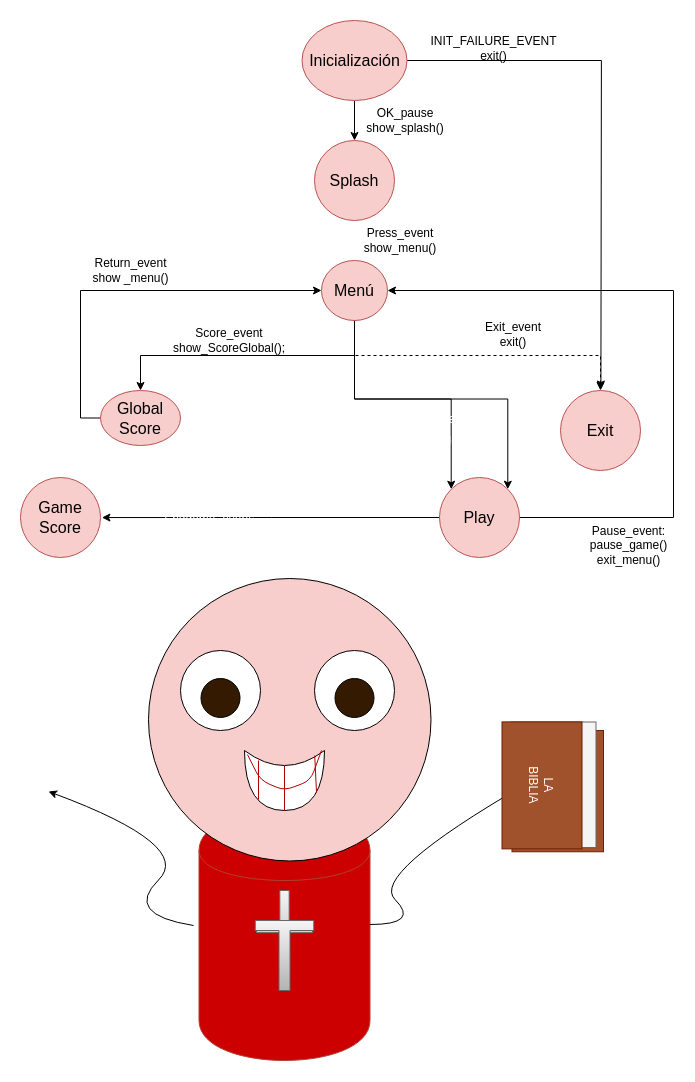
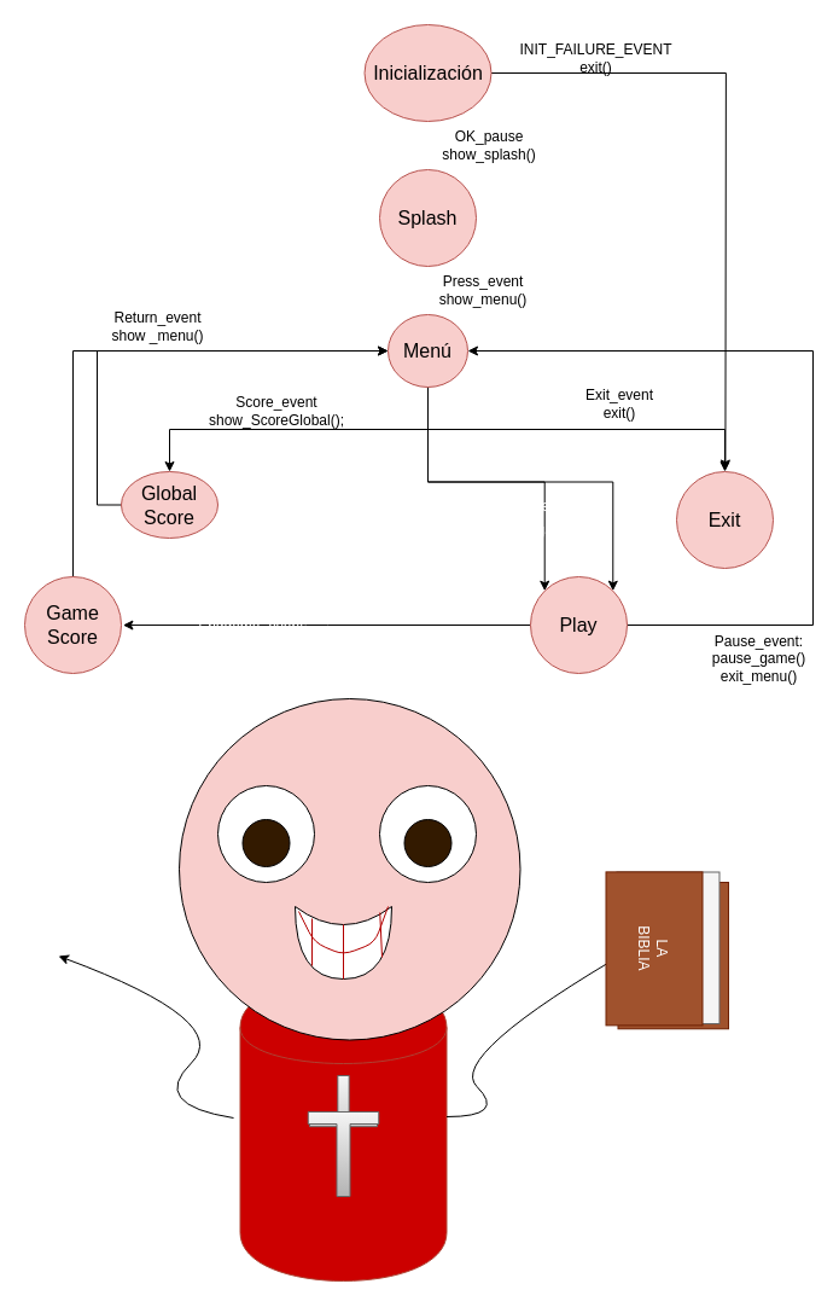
- <mxCell id="9" style="edgeStyle=orthogonalEdgeStyle;rounded=0;orthogonalLoop=1;jettySize=auto;html=1;exitX=0.5;exitY=1;exitDx=0;exitDy=0;entryX=0.5;entryY=0;entryDx=0;entryDy=0;fontSize=16;fontColor=#33FF33;" edge="1" parent="1" source="11" target="12"><mxGeometry relative="1" as="geometry" /></mxCell>
- <mxCell id="5" style="edgeStyle=orthogonalEdgeStyle;rounded=0;orthogonalLoop=1;jettySize=auto;html=1;entryX=0.5;entryY=0;entryDx=0;entryDy=0;dashed=1;" edge="1" parent="1" source="8" target="15"><mxGeometry relative="1" as="geometry"><Array as="points"><mxPoint x="354" y="355" /><mxPoint x="600" y="355" /></Array></mxGeometry></mxCell>
+ <mxCell id="5" style="edgeStyle=orthogonalEdgeStyle;rounded=0;orthogonalLoop=1;jettySize=auto;html=1;entryX=0.5;entryY=0;entryDx=0;entryDy=0;" edge="1" parent="1" source="8" target="15"><mxGeometry relative="1" as="geometry"><Array as="points"><mxPoint x="354" y="355" /><mxPoint x="600" y="355" /></Array></mxGeometry></mxCell>
+ <mxCell id="27" style="edgeStyle=orthogonalEdgeStyle;rounded=0;orthogonalLoop=1;jettySize=auto;html=1;exitX=0.5;exitY=0;exitDx=0;exitDy=0;entryX=0;entryY=0.5;entryDx=0;entryDy=0;labelBackgroundColor=none;fontSize=16;fontColor=#FFFFFF;" edge="1" parent="1" source="28" target="8"><mxGeometry relative="1" as="geometry" /></mxCell>
